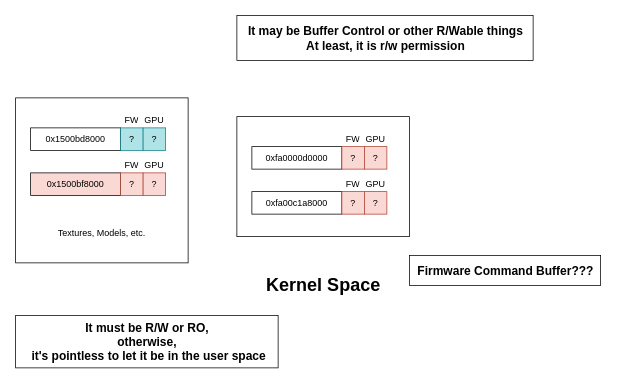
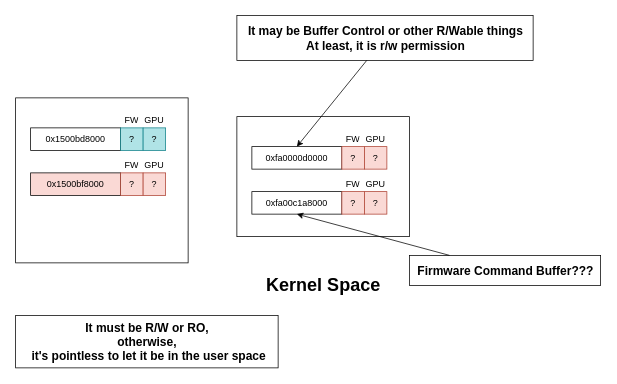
+ <mxCell id="30" style="edgeStyle=none;html=1;entryX=0.5;entryY=0;entryDx=0;entryDy=0;fontSize=16;" edge="1" parent="1" source="31" target="18"><mxGeometry relative="1" as="geometry" /></mxCell>
- <mxCell id="15" value="Textures, Models, etc." style="text;html=1;strokeColor=none;fillColor=none;align=center;verticalAlign=middle;whiteSpace=wrap;overflow=hidden;" vertex="1" parent="1"><mxGeometry x="30" y="300" width="210" height="20" as="geometry" /></mxCell>
+ <mxCell id="33" style="edgeStyle=none;html=1;entryX=0.5;entryY=1;entryDx=0;entryDy=0;fontSize=16;" edge="1" parent="1" source="34" target="24"><mxGeometry relative="1" as="geometry" /></mxCell>
